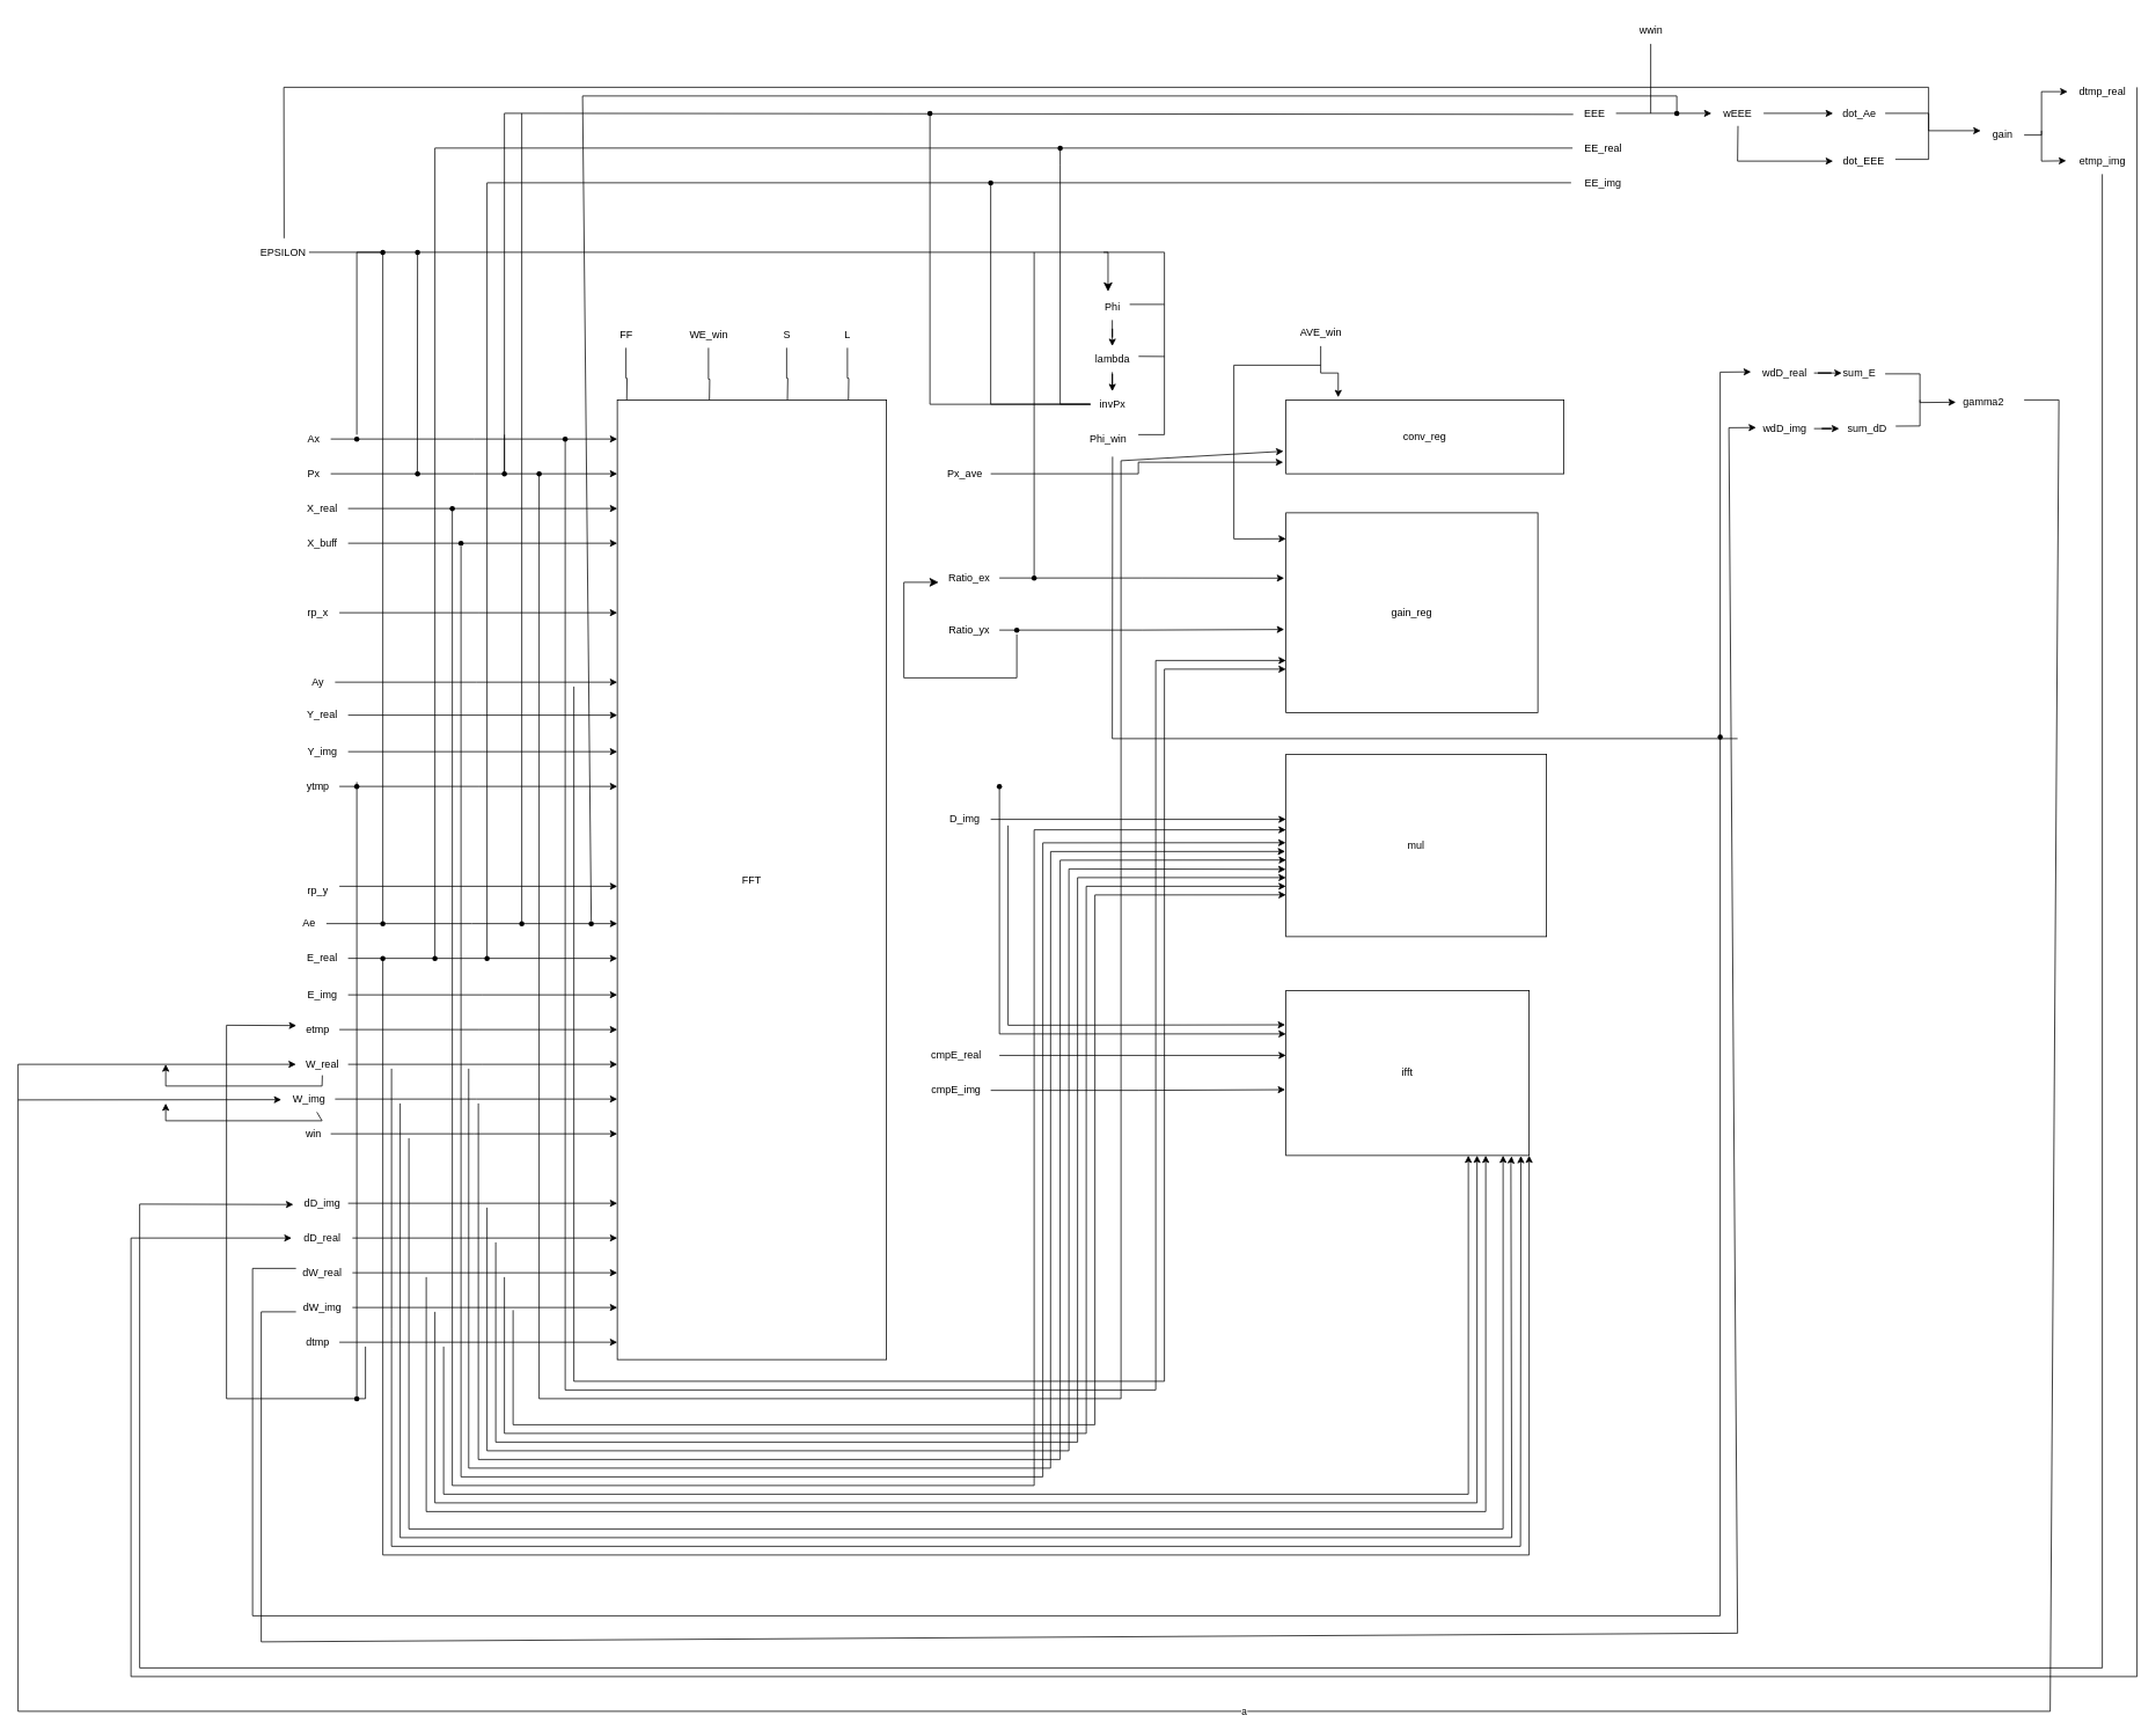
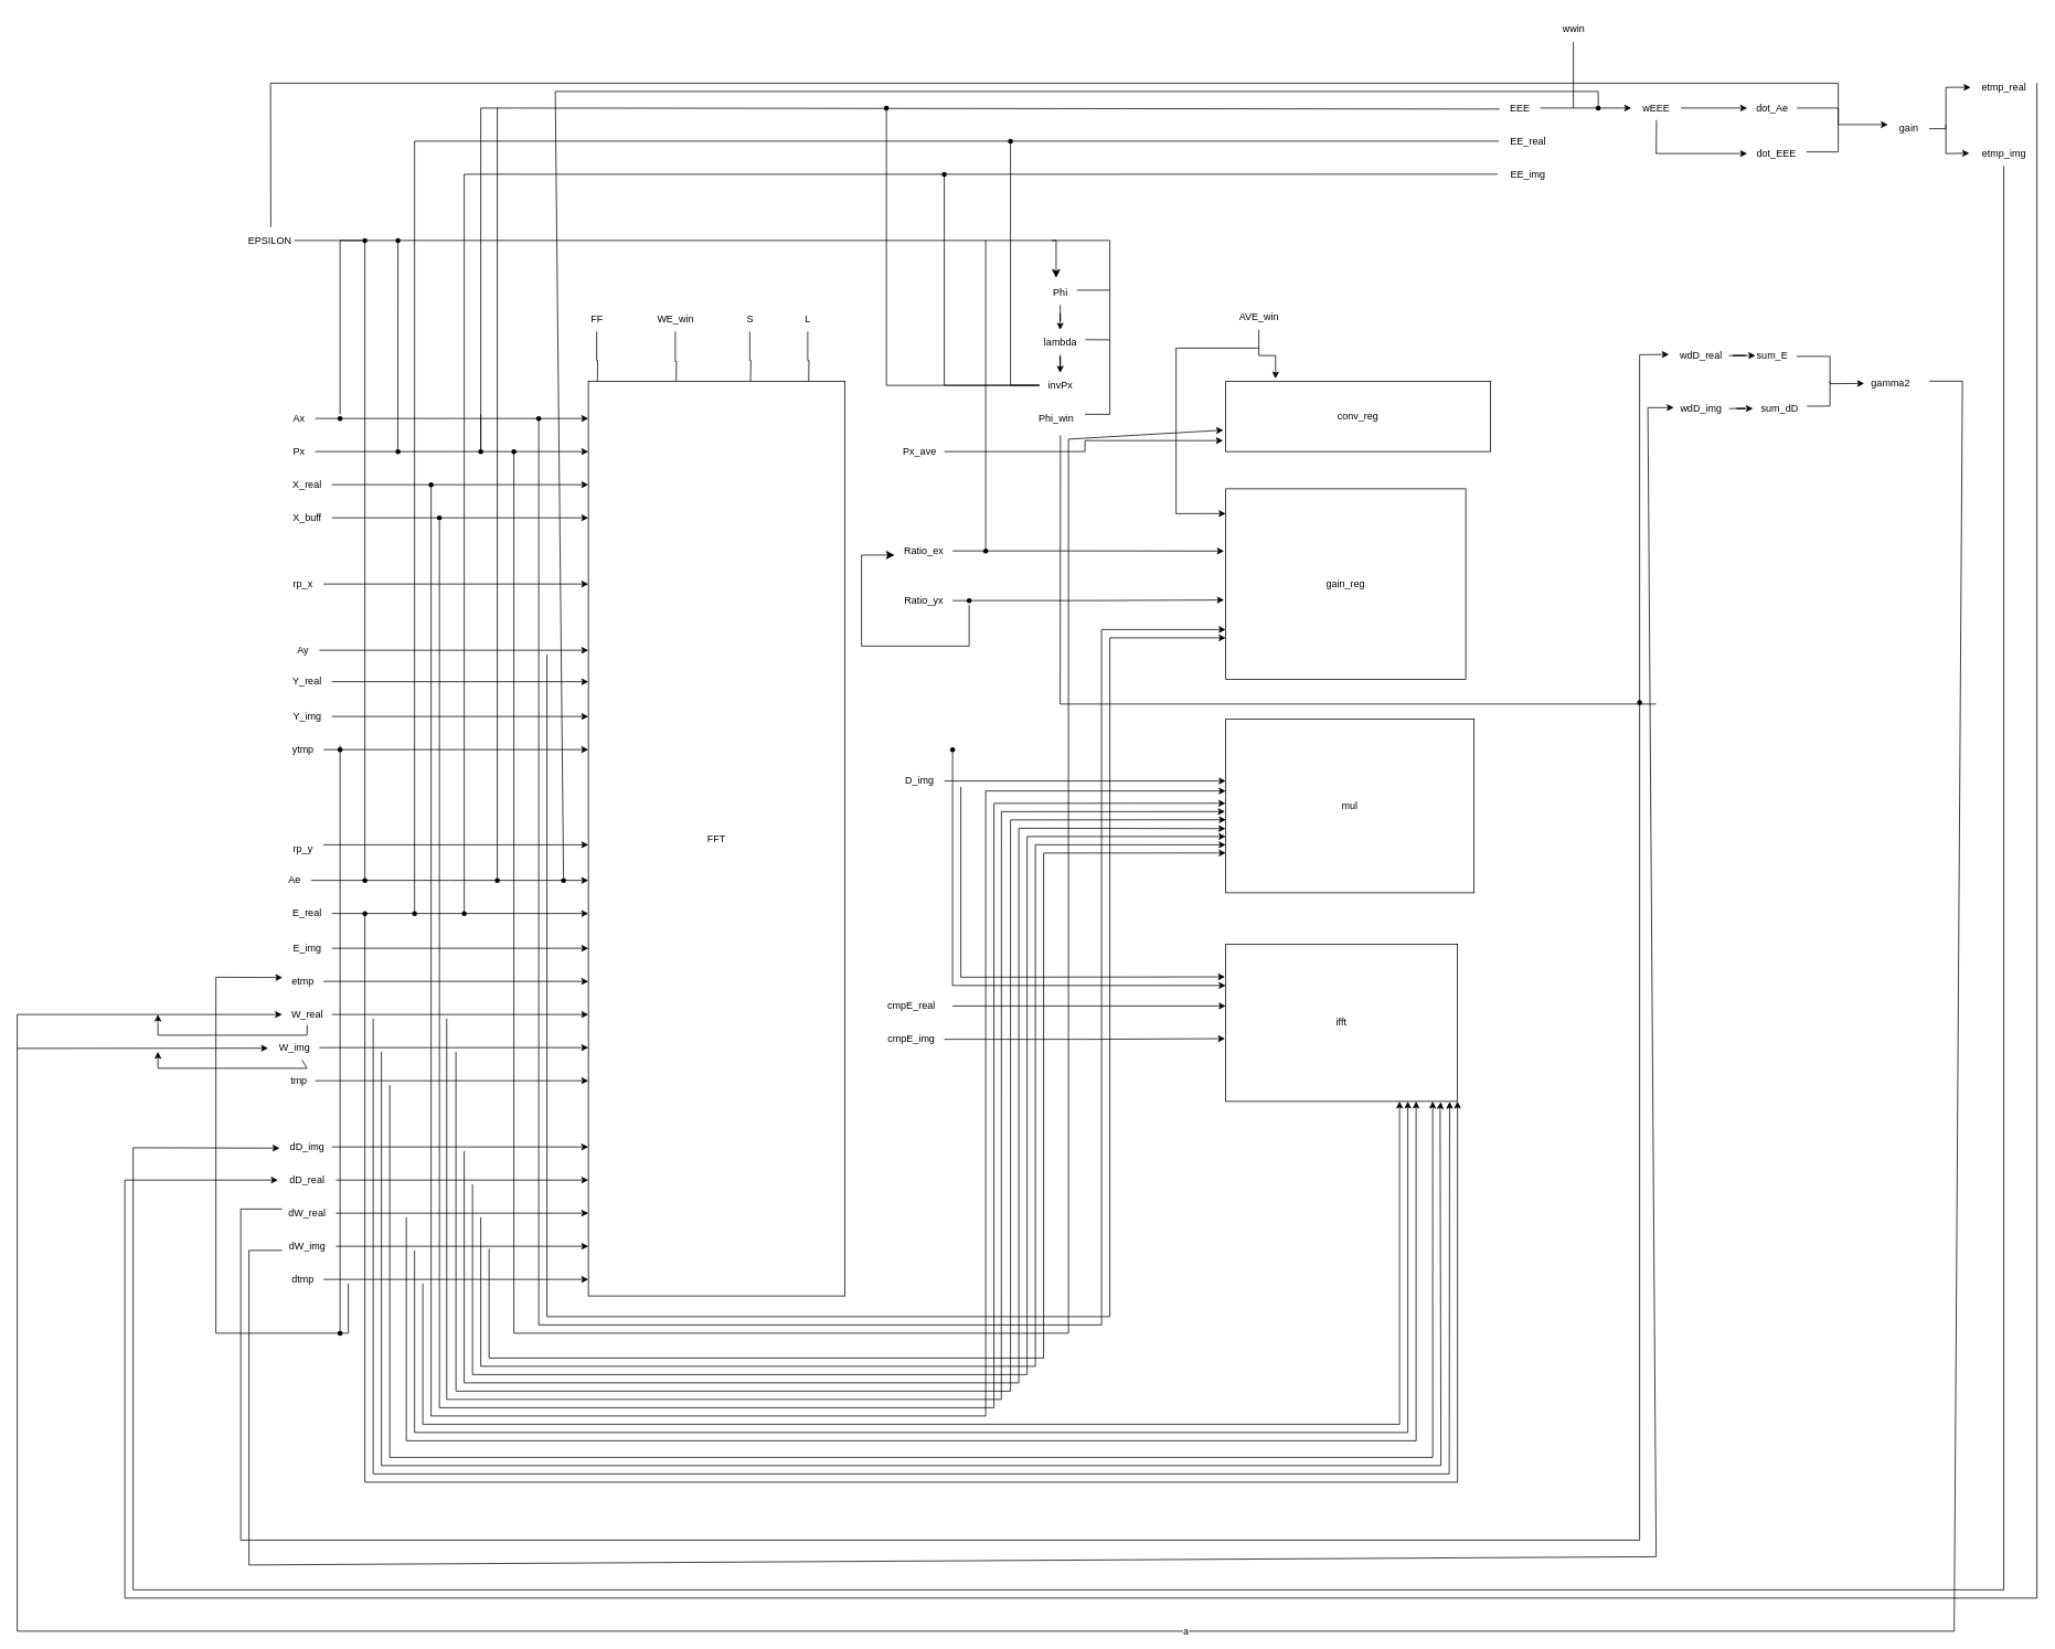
- <mxCell id="166" value="dtmp_real" style="text;html=1;align=center;verticalAlign=middle;resizable=0;points=[];autosize=1;strokeColor=none;fillColor=none;" parent="1" vertex="1"><mxGeometry x="2380" y="90" width="80" height="30" as="geometry" /></mxCell>
+ <mxCell id="166" value="etmp_real" style="text;html=1;align=center;verticalAlign=middle;resizable=0;points=[];autosize=1;strokeColor=none;fillColor=none;" parent="1" vertex="1"><mxGeometry x="2380" y="90" width="80" height="30" as="geometry" /></mxCell>
- <mxCell id="42" value="win" style="text;html=1;align=center;verticalAlign=middle;resizable=0;points=[];autosize=1;strokeColor=none;fillColor=none;" parent="1" vertex="1"><mxGeometry x="340" y="1290" width="40" height="30" as="geometry" /></mxCell>
+ <mxCell id="42" value="tmp" style="text;html=1;align=center;verticalAlign=middle;resizable=0;points=[];autosize=1;strokeColor=none;fillColor=none;" parent="1" vertex="1"><mxGeometry x="340" y="1290" width="40" height="30" as="geometry" /></mxCell>
